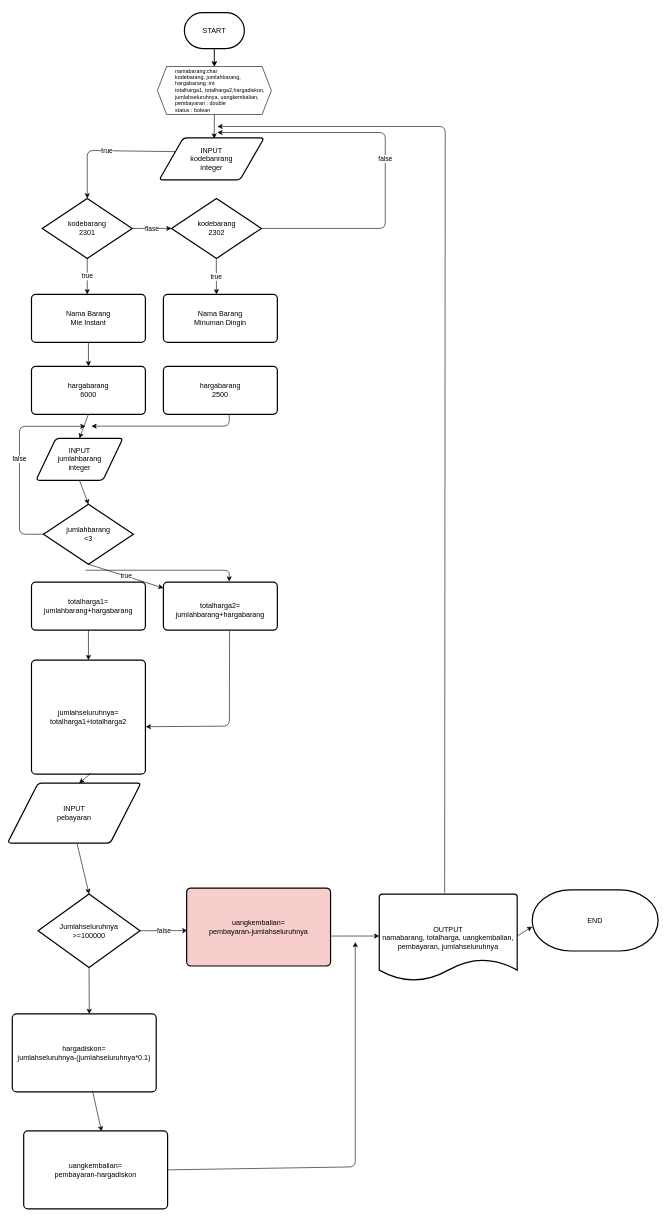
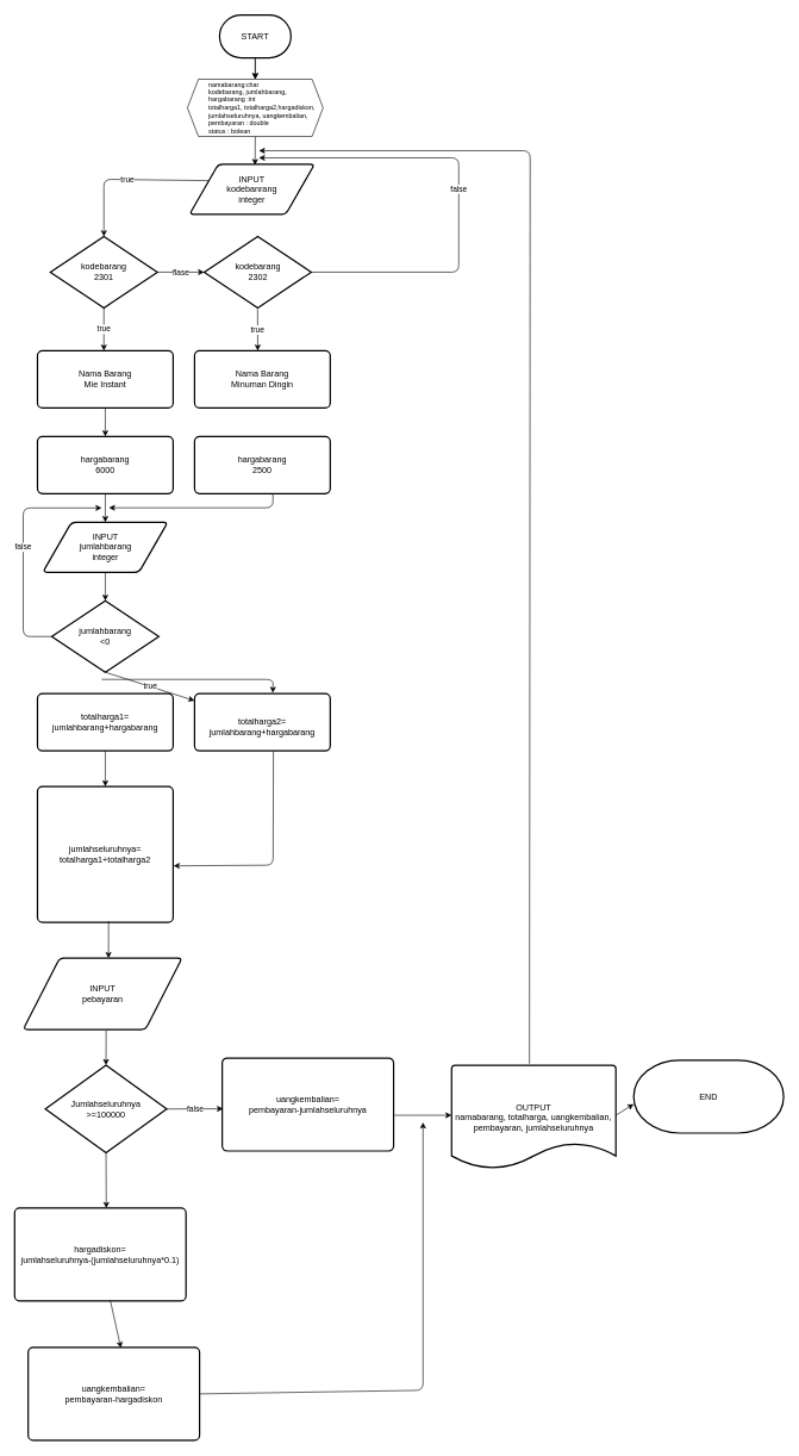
- <mxCell id="10" value="INPUT&lt;br&gt;jumlahbarang&lt;br&gt;integer" style="shape=parallelogram;html=1;strokeWidth=2;perimeter=parallelogramPerimeter;whiteSpace=wrap;rounded=1;arcSize=12;size=0.23;" parent="1" vertex="1"><mxGeometry x="59.5" y="730" width="145" height="70" as="geometry" /></mxCell>
+ <mxCell id="10" value="INPUT&lt;br&gt;jumlahbarang&lt;br&gt;integer" style="shape=parallelogram;html=1;strokeWidth=2;perimeter=parallelogramPerimeter;whiteSpace=wrap;rounded=1;arcSize=12;size=0.23;" parent="1" vertex="1"><mxGeometry x="59.5" y="730" width="175" height="70" as="geometry" /></mxCell>
- <mxCell id="11" value="jumlahbarang&lt;br&gt;&amp;lt;3" style="strokeWidth=2;html=1;shape=mxgraph.flowchart.decision;whiteSpace=wrap;rounded=1;" parent="1" vertex="1"><mxGeometry x="72" y="840" width="150" height="100" as="geometry" /></mxCell>
+ <mxCell id="11" value="jumlahbarang&lt;br&gt;&amp;lt;0" style="strokeWidth=2;html=1;shape=mxgraph.flowchart.decision;whiteSpace=wrap;rounded=1;" parent="1" vertex="1"><mxGeometry x="72" y="840" width="150" height="100" as="geometry" /></mxCell>
- <mxCell id="15" value="INPUT&lt;br&gt;pebayaran" style="shape=parallelogram;html=1;strokeWidth=2;perimeter=parallelogramPerimeter;whiteSpace=wrap;rounded=1;arcSize=12;size=0.23;" parent="1" vertex="1"><mxGeometry x="12" y="1305" width="222.5" height="100" as="geometry" /></mxCell>
+ <mxCell id="15" value="INPUT&lt;br&gt;pebayaran" style="shape=parallelogram;html=1;strokeWidth=2;perimeter=parallelogramPerimeter;whiteSpace=wrap;rounded=1;arcSize=12;size=0.23;" parent="1" vertex="1"><mxGeometry x="32" y="1340" width="222.5" height="100" as="geometry" /></mxCell>
- <mxCell id="17" value="uangkembalian=&lt;br&gt;pembayaran-jumlahseluruhnya" style="rounded=1;whiteSpace=wrap;html=1;absoluteArcSize=1;arcSize=14;strokeWidth=2;fillColor=#f8cecc;" parent="1" vertex="1"><mxGeometry x="310.75" y="1480" width="240" height="130" as="geometry" /></mxCell>
+ <mxCell id="17" value="uangkembalian=&lt;br&gt;pembayaran-jumlahseluruhnya" style="rounded=1;whiteSpace=wrap;html=1;absoluteArcSize=1;arcSize=14;strokeWidth=2;" parent="1" vertex="1"><mxGeometry x="310.75" y="1480" width="240" height="130" as="geometry" /></mxCell>
